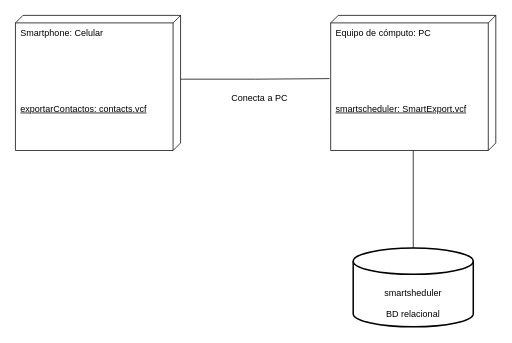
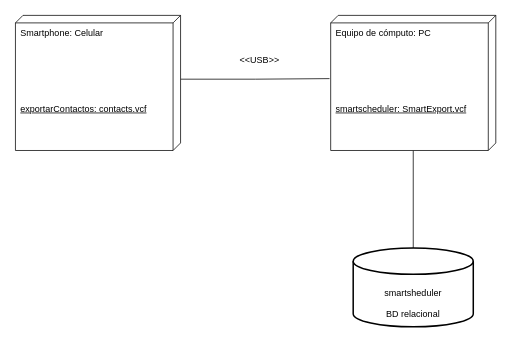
+ <mxCell id="8" value="&amp;lt;&amp;lt;USB&amp;gt;&amp;gt;" style="text;html=1;align=center;verticalAlign=middle;resizable=0;points=[];autosize=1;strokeColor=none;fontColor=#000000;" vertex="1" parent="1"><mxGeometry x="310" y="70" width="70" height="20" as="geometry" /></mxCell>
- <mxCell id="7" value="Conecta a PC" style="text;html=1;align=center;verticalAlign=middle;resizable=0;points=[];autosize=1;strokeColor=none;fontColor=#000000;" vertex="1" parent="1"><mxGeometry x="300" y="120" width="90" height="20" as="geometry" /></mxCell>
